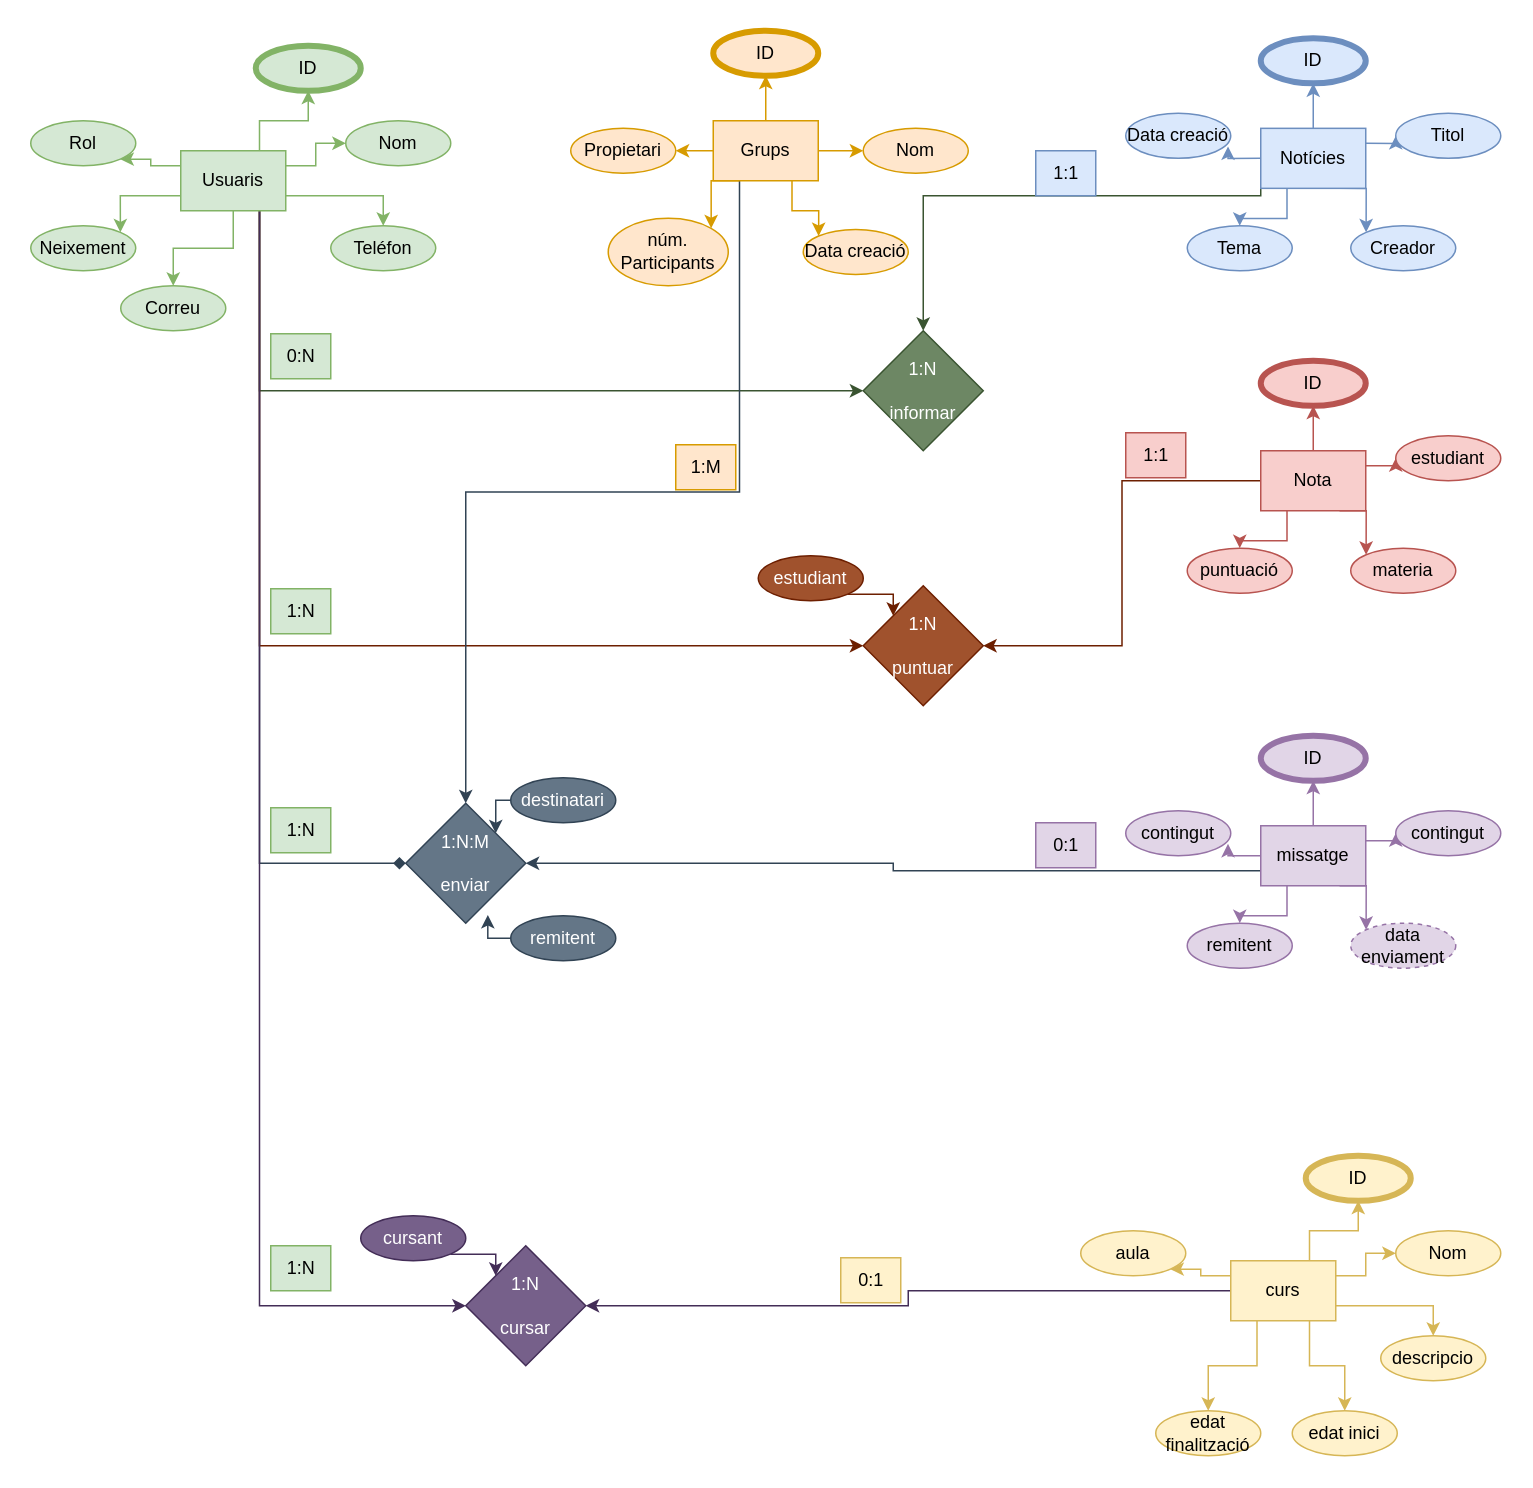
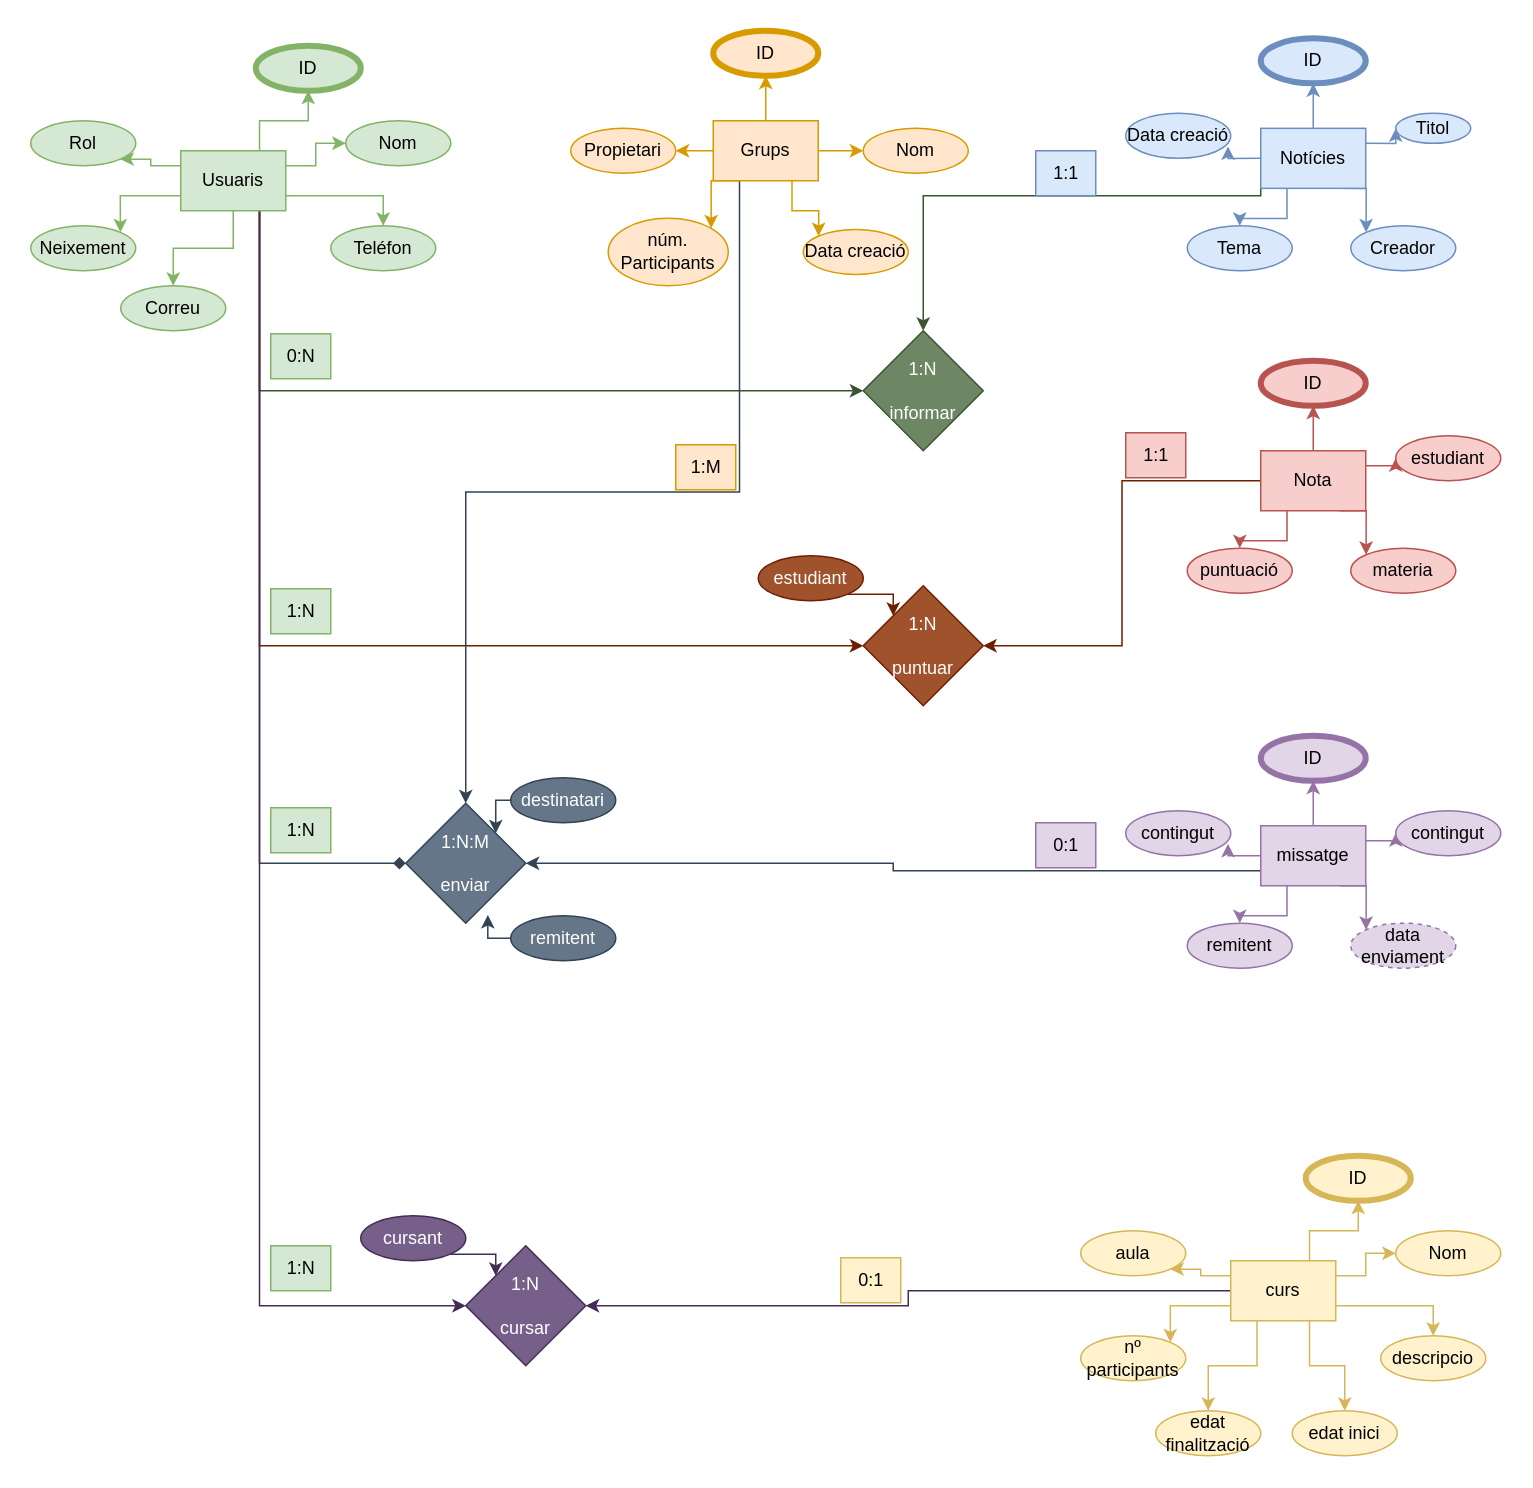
- <mxCell id="38" value="Titol" style="ellipse;whiteSpace=wrap;html=1;fillColor=#dae8fc;strokeColor=#6c8ebf;" parent="1" vertex="1"><mxGeometry x="930" y="75.06" width="70" height="30" as="geometry" /></mxCell>
+ <mxCell id="38" value="Titol" style="ellipse;whiteSpace=wrap;html=1;fillColor=#dae8fc;strokeColor=#6c8ebf;" parent="1" vertex="1"><mxGeometry x="930" y="75.06" width="50" height="20" as="geometry" /></mxCell>
+ <mxCell id="81" style="edgeStyle=orthogonalEdgeStyle;rounded=0;orthogonalLoop=1;jettySize=auto;html=1;exitX=0;exitY=0.75;exitDx=0;exitDy=0;entryX=1;entryY=0;entryDx=0;entryDy=0;fillColor=#fff2cc;strokeColor=#d6b656;" parent="1" source="89" target="93" edge="1"><mxGeometry relative="1" as="geometry" /></mxCell>
+ <mxCell id="93" value="nº participants" style="ellipse;whiteSpace=wrap;html=1;fillColor=#fff2cc;strokeColor=#d6b656;" parent="1" vertex="1"><mxGeometry x="720" y="890" width="70" height="30" as="geometry" /></mxCell>
